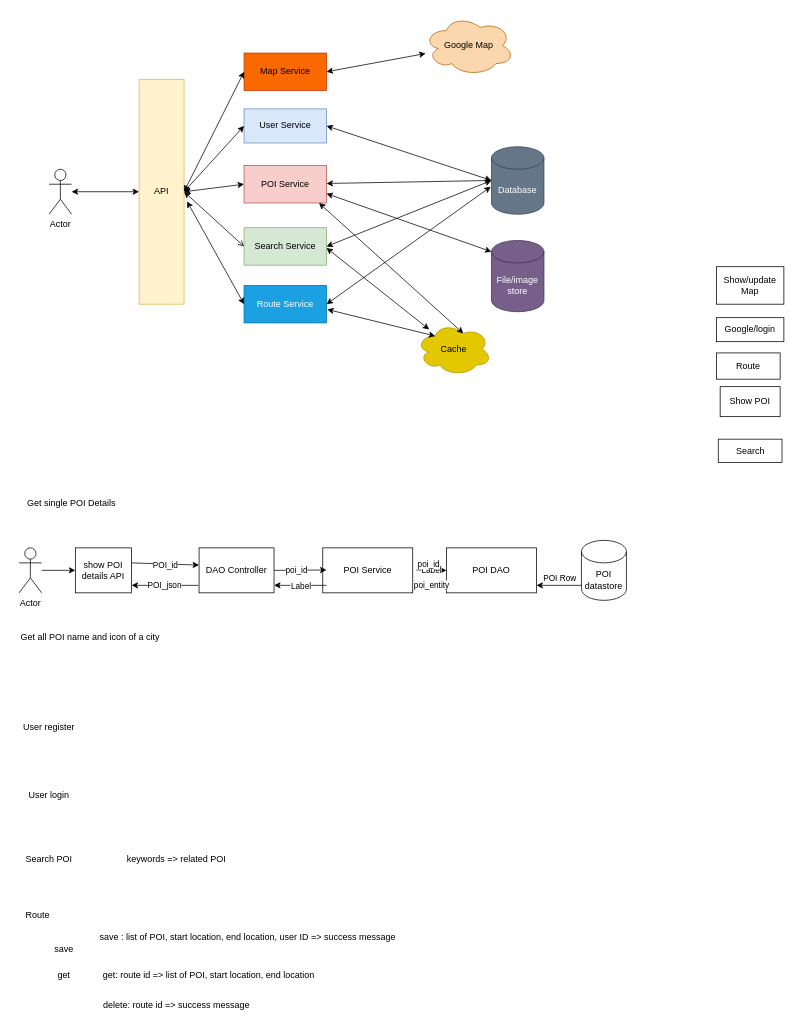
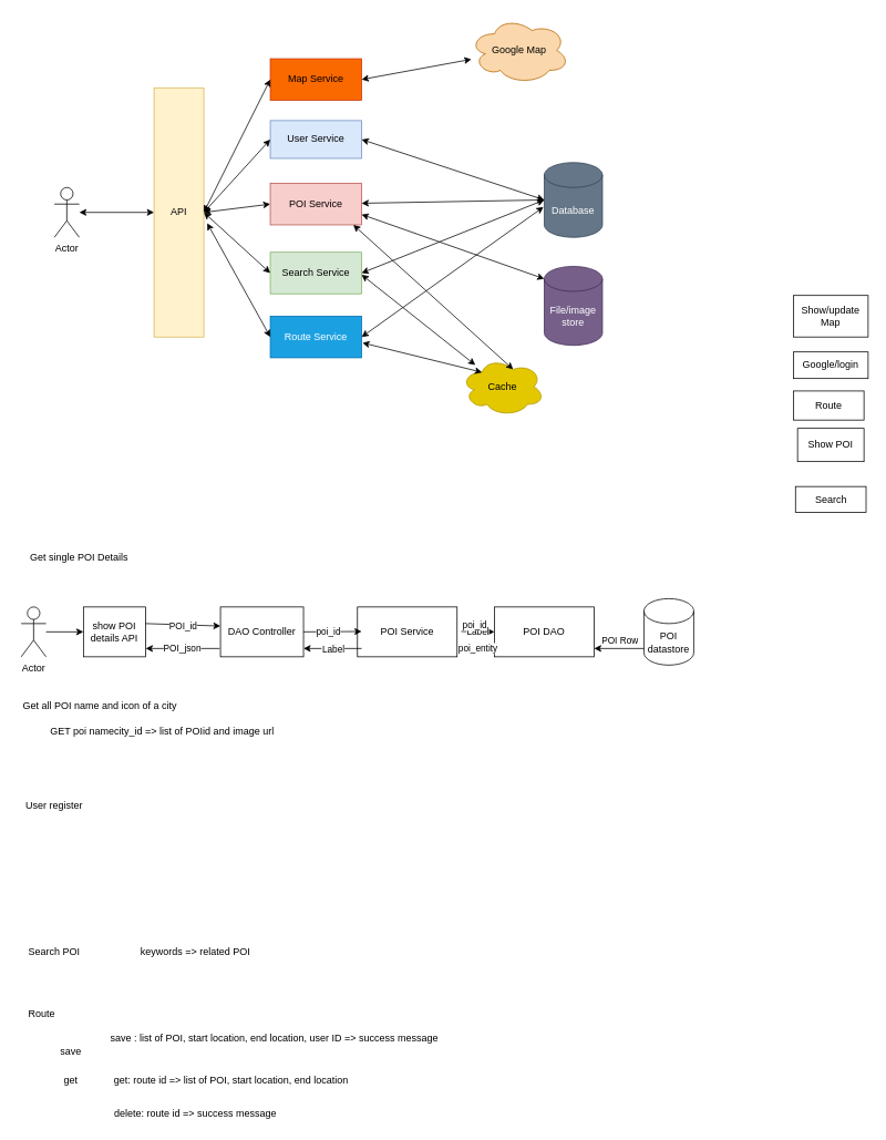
- <mxCell id="60" value="" style="endArrow=open;startArrow=classic;html=1;entryX=0;entryY=0.5;entryDx=0;entryDy=0;exitX=1;exitY=0.5;exitDx=0;exitDy=0;" parent="1" source="4" target="3" edge="1"><mxGeometry width="50" height="50" relative="1" as="geometry"><mxPoint x="525" y="350" as="sourcePoint" /><mxPoint x="575" y="300" as="targetPoint" /></mxGeometry></mxCell>
+ <mxCell id="60" value="" style="endArrow=classic;startArrow=classic;html=1;entryX=0;entryY=0.5;entryDx=0;entryDy=0;exitX=1;exitY=0.5;exitDx=0;exitDy=0;" parent="1" source="4" target="3" edge="1"><mxGeometry width="50" height="50" relative="1" as="geometry"><mxPoint x="525" y="350" as="sourcePoint" /><mxPoint x="575" y="300" as="targetPoint" /></mxGeometry></mxCell>
+ <mxCell id="42" value="GET poi namecity_id =&amp;gt; list of POIid and image url" style="text;html=1;strokeColor=none;fillColor=none;align=center;verticalAlign=middle;whiteSpace=wrap;rounded=0;" parent="1" vertex="1"><mxGeometry x="25" y="870" width="340" height="20" as="geometry" /></mxCell>
- <mxCell id="44" value="User login" style="text;html=1;strokeColor=none;fillColor=none;align=center;verticalAlign=middle;whiteSpace=wrap;rounded=0;" parent="1" vertex="1"><mxGeometry x="20" y="1050" width="90" height="20" as="geometry" /></mxCell>
